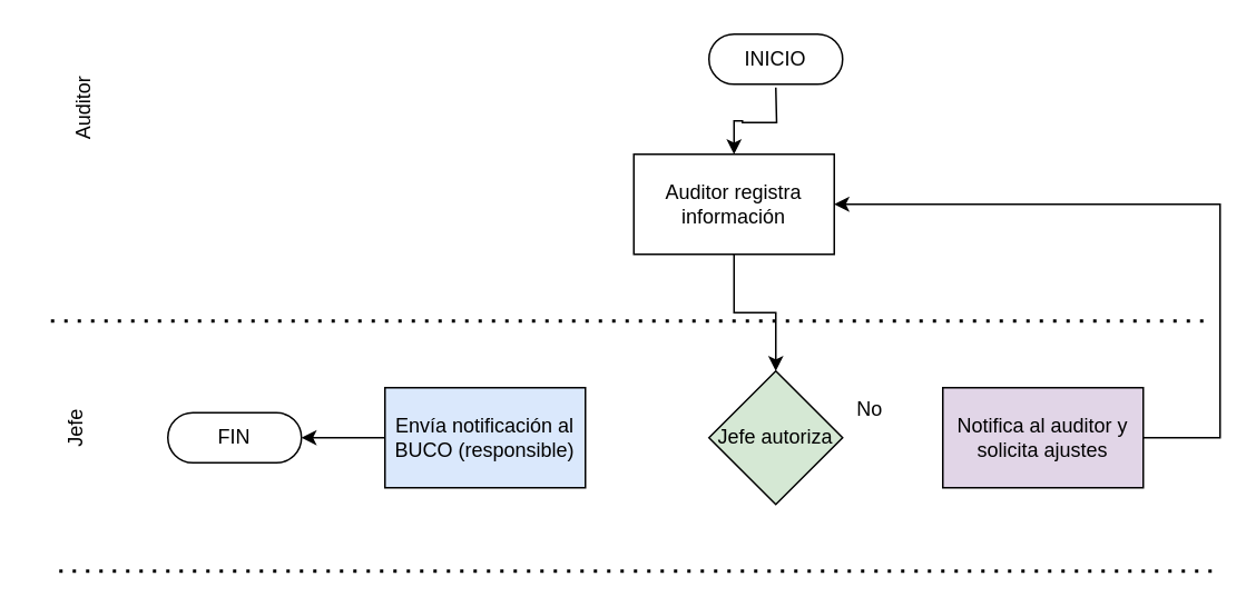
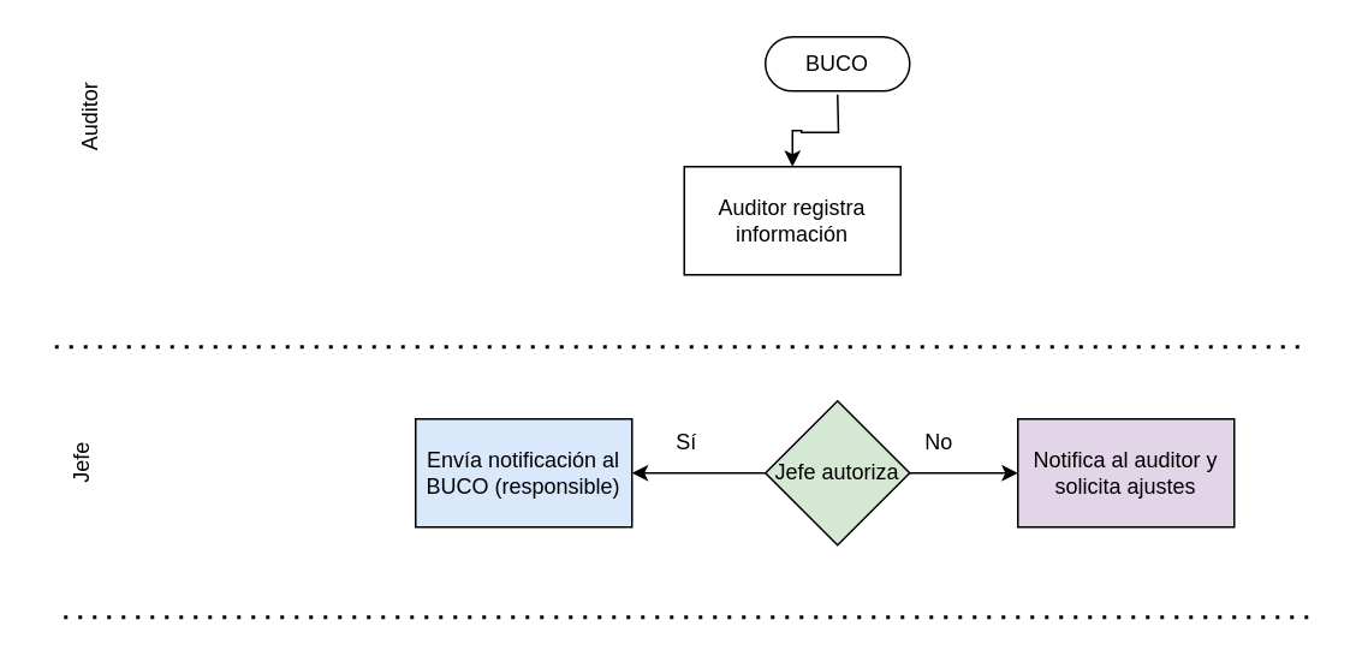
- <mxCell id="19" value="INICIO" style="html=1;dashed=0;whiteSpace=wrap;shape=mxgraph.dfd.start" vertex="1" parent="1"><mxGeometry x="424" y="20" width="80" height="30" as="geometry" /></mxCell>
+ <mxCell id="19" value="BUCO" style="html=1;dashed=0;whiteSpace=wrap;shape=mxgraph.dfd.start" vertex="1" parent="1"><mxGeometry x="424" y="20" width="80" height="30" as="geometry" /></mxCell>
- <mxCell id="14" style="edgeStyle=orthogonalEdgeStyle;rounded=0;orthogonalLoop=1;jettySize=auto;html=1;entryX=1;entryY=0.5;entryDx=0;entryDy=0;" edge="1" parent="1" source="15" target="4"><mxGeometry relative="1" as="geometry"><Array as="points"><mxPoint x="730" y="262" /><mxPoint x="730" y="122" /></Array></mxGeometry></mxCell>
- <mxCell id="3" value="" style="edgeStyle=orthogonalEdgeStyle;rounded=0;orthogonalLoop=1;jettySize=auto;html=1;" edge="1" parent="1" source="4" target="7"><mxGeometry relative="1" as="geometry" /></mxCell>
+ <mxCell id="9" value="Sí" style="text;html=1;align=center;verticalAlign=middle;resizable=0;points=[];autosize=1;strokeColor=none;fillColor=none;" vertex="1" parent="1"><mxGeometry x="365" y="230" width="30" height="30" as="geometry" /></mxCell>
- <mxCell id="17" value="&lt;div&gt;FIN&lt;/div&gt;" style="html=1;dashed=0;whiteSpace=wrap;shape=mxgraph.dfd.start" vertex="1" parent="1"><mxGeometry x="100" y="247" width="80" height="30" as="geometry" /></mxCell>
- <mxCell id="18" style="edgeStyle=orthogonalEdgeStyle;rounded=0;orthogonalLoop=1;jettySize=auto;html=1;entryX=1;entryY=0.5;entryDx=0;entryDy=0;entryPerimeter=0;" edge="1" parent="1" source="8" target="17"><mxGeometry relative="1" as="geometry"><mxPoint x="180" y="247" as="targetPoint" /></mxGeometry></mxCell>
+ <mxCell id="5" value="" style="edgeStyle=orthogonalEdgeStyle;rounded=0;orthogonalLoop=1;jettySize=auto;html=1;" edge="1" parent="1" source="7" target="8"><mxGeometry relative="1" as="geometry" /></mxCell>
+ <mxCell id="6" value="" style="edgeStyle=orthogonalEdgeStyle;rounded=0;orthogonalLoop=1;jettySize=auto;html=1;" edge="1" parent="1" source="7" target="15"><mxGeometry relative="1" as="geometry" /></mxCell>
